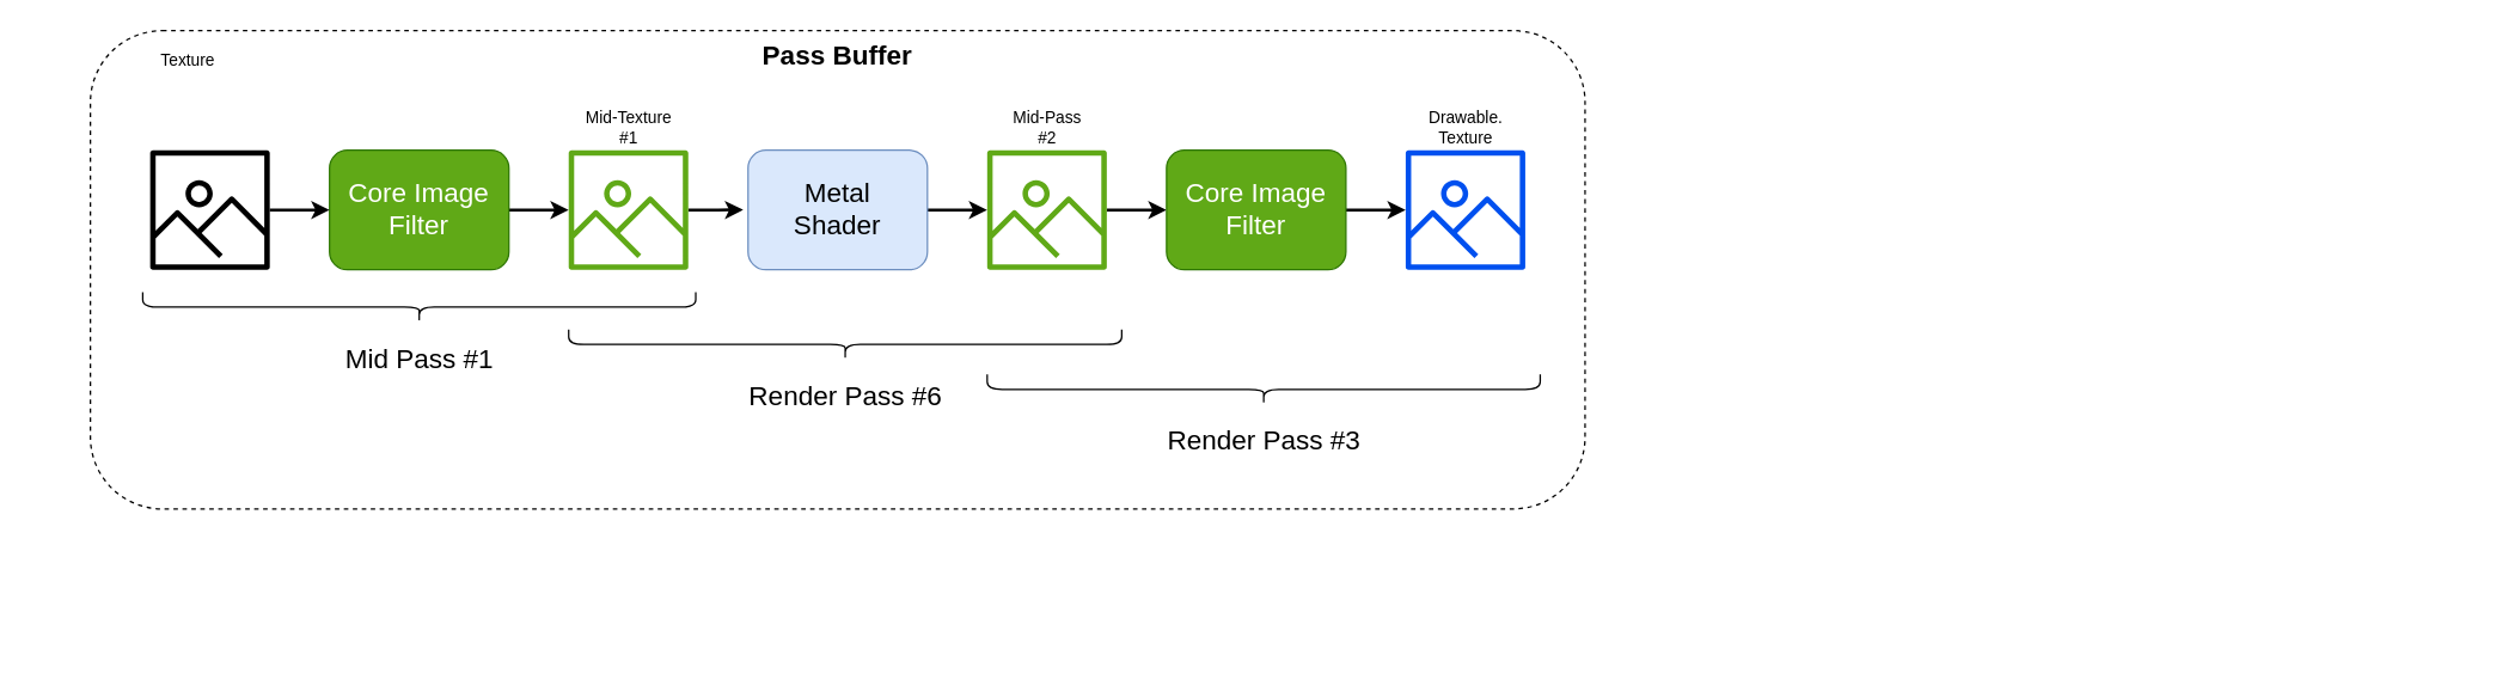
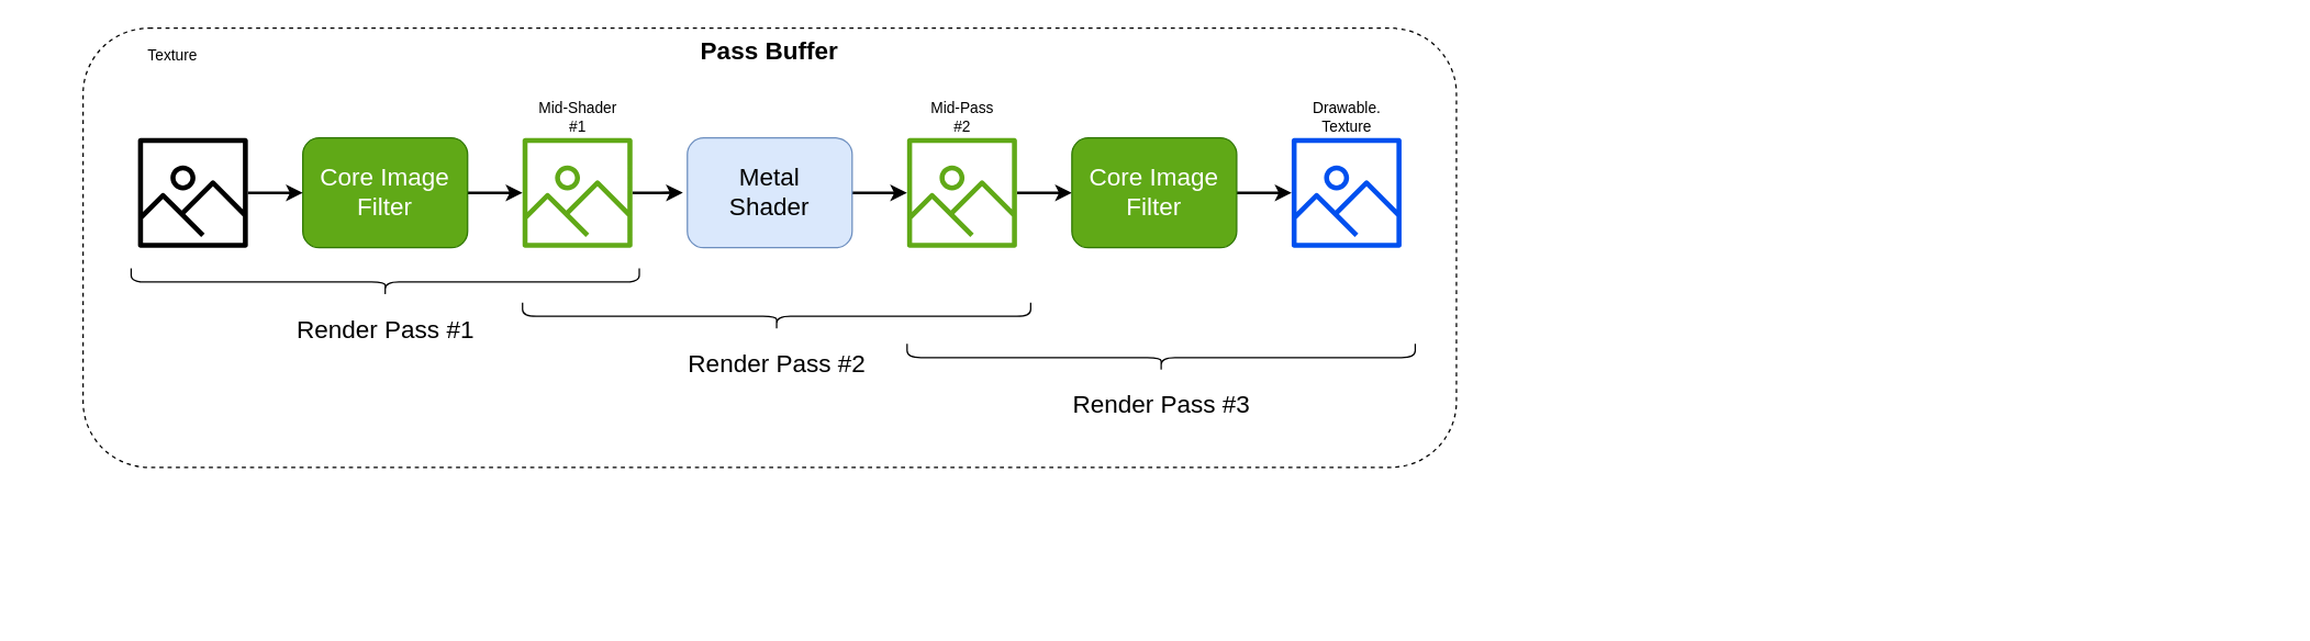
- <mxCell id="15" value="Mid-Texture&lt;br&gt;#1" style="text;html=1;align=center;verticalAlign=middle;resizable=0;points=[];autosize=1;strokeColor=none;fillColor=none;fontSize=11;fontFamily=Helvetica;fontColor=default;" vertex="1" parent="1"><mxGeometry x="380" y="65" width="80" height="40" as="geometry" /></mxCell>
+ <mxCell id="15" value="Mid-Shader&lt;br&gt;#1" style="text;html=1;align=center;verticalAlign=middle;resizable=0;points=[];autosize=1;strokeColor=none;fillColor=none;fontSize=11;fontFamily=Helvetica;fontColor=default;" vertex="1" parent="1"><mxGeometry x="380" y="65" width="80" height="40" as="geometry" /></mxCell>
- <mxCell id="22" value="Mid Pass #1" style="text;html=1;align=center;verticalAlign=middle;resizable=0;points=[];autosize=1;strokeColor=none;fillColor=none;fontSize=18;" vertex="1" parent="20"><mxGeometry x="110" y="25" width="150" height="40" as="geometry" /></mxCell>
+ <mxCell id="22" value="Render Pass #1" style="text;html=1;align=center;verticalAlign=middle;resizable=0;points=[];autosize=1;strokeColor=none;fillColor=none;fontSize=18;" vertex="1" parent="20"><mxGeometry x="110" y="25" width="150" height="40" as="geometry" /></mxCell>
- <mxCell id="25" value="Render Pass #6" style="text;html=1;align=center;verticalAlign=middle;resizable=0;points=[];autosize=1;strokeColor=none;fillColor=none;fontSize=18;" vertex="1" parent="23"><mxGeometry x="110" y="25" width="150" height="40" as="geometry" /></mxCell>
+ <mxCell id="25" value="Render Pass #2" style="text;html=1;align=center;verticalAlign=middle;resizable=0;points=[];autosize=1;strokeColor=none;fillColor=none;fontSize=18;" vertex="1" parent="23"><mxGeometry x="110" y="25" width="150" height="40" as="geometry" /></mxCell>
